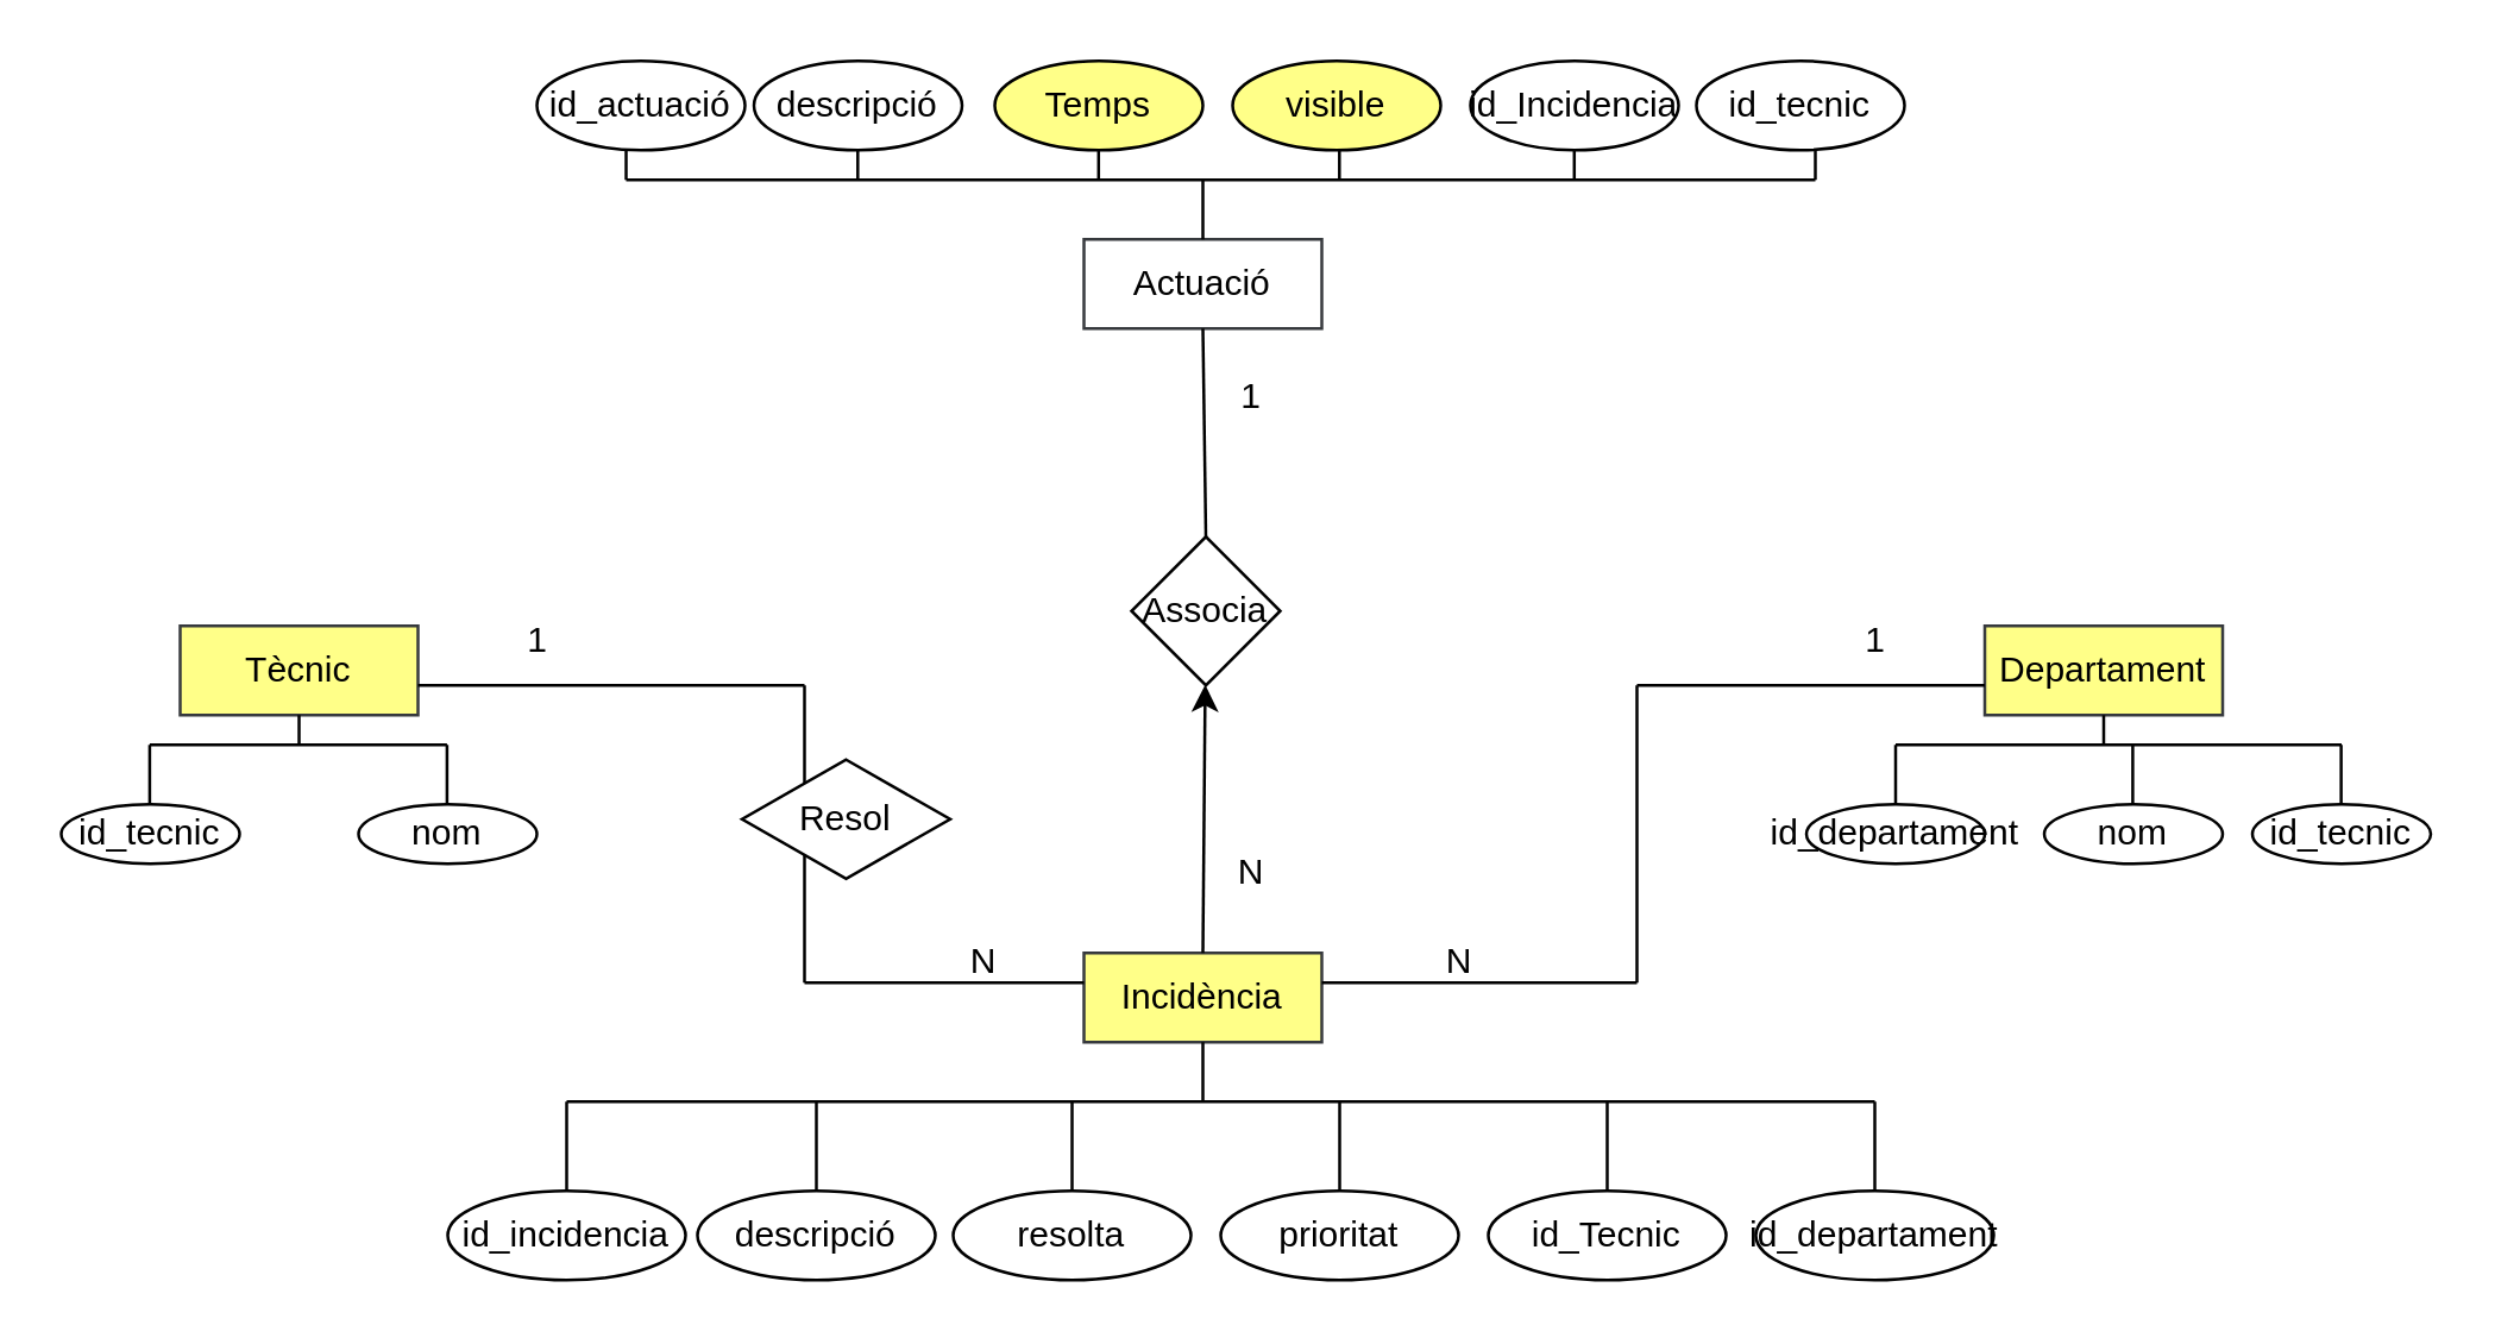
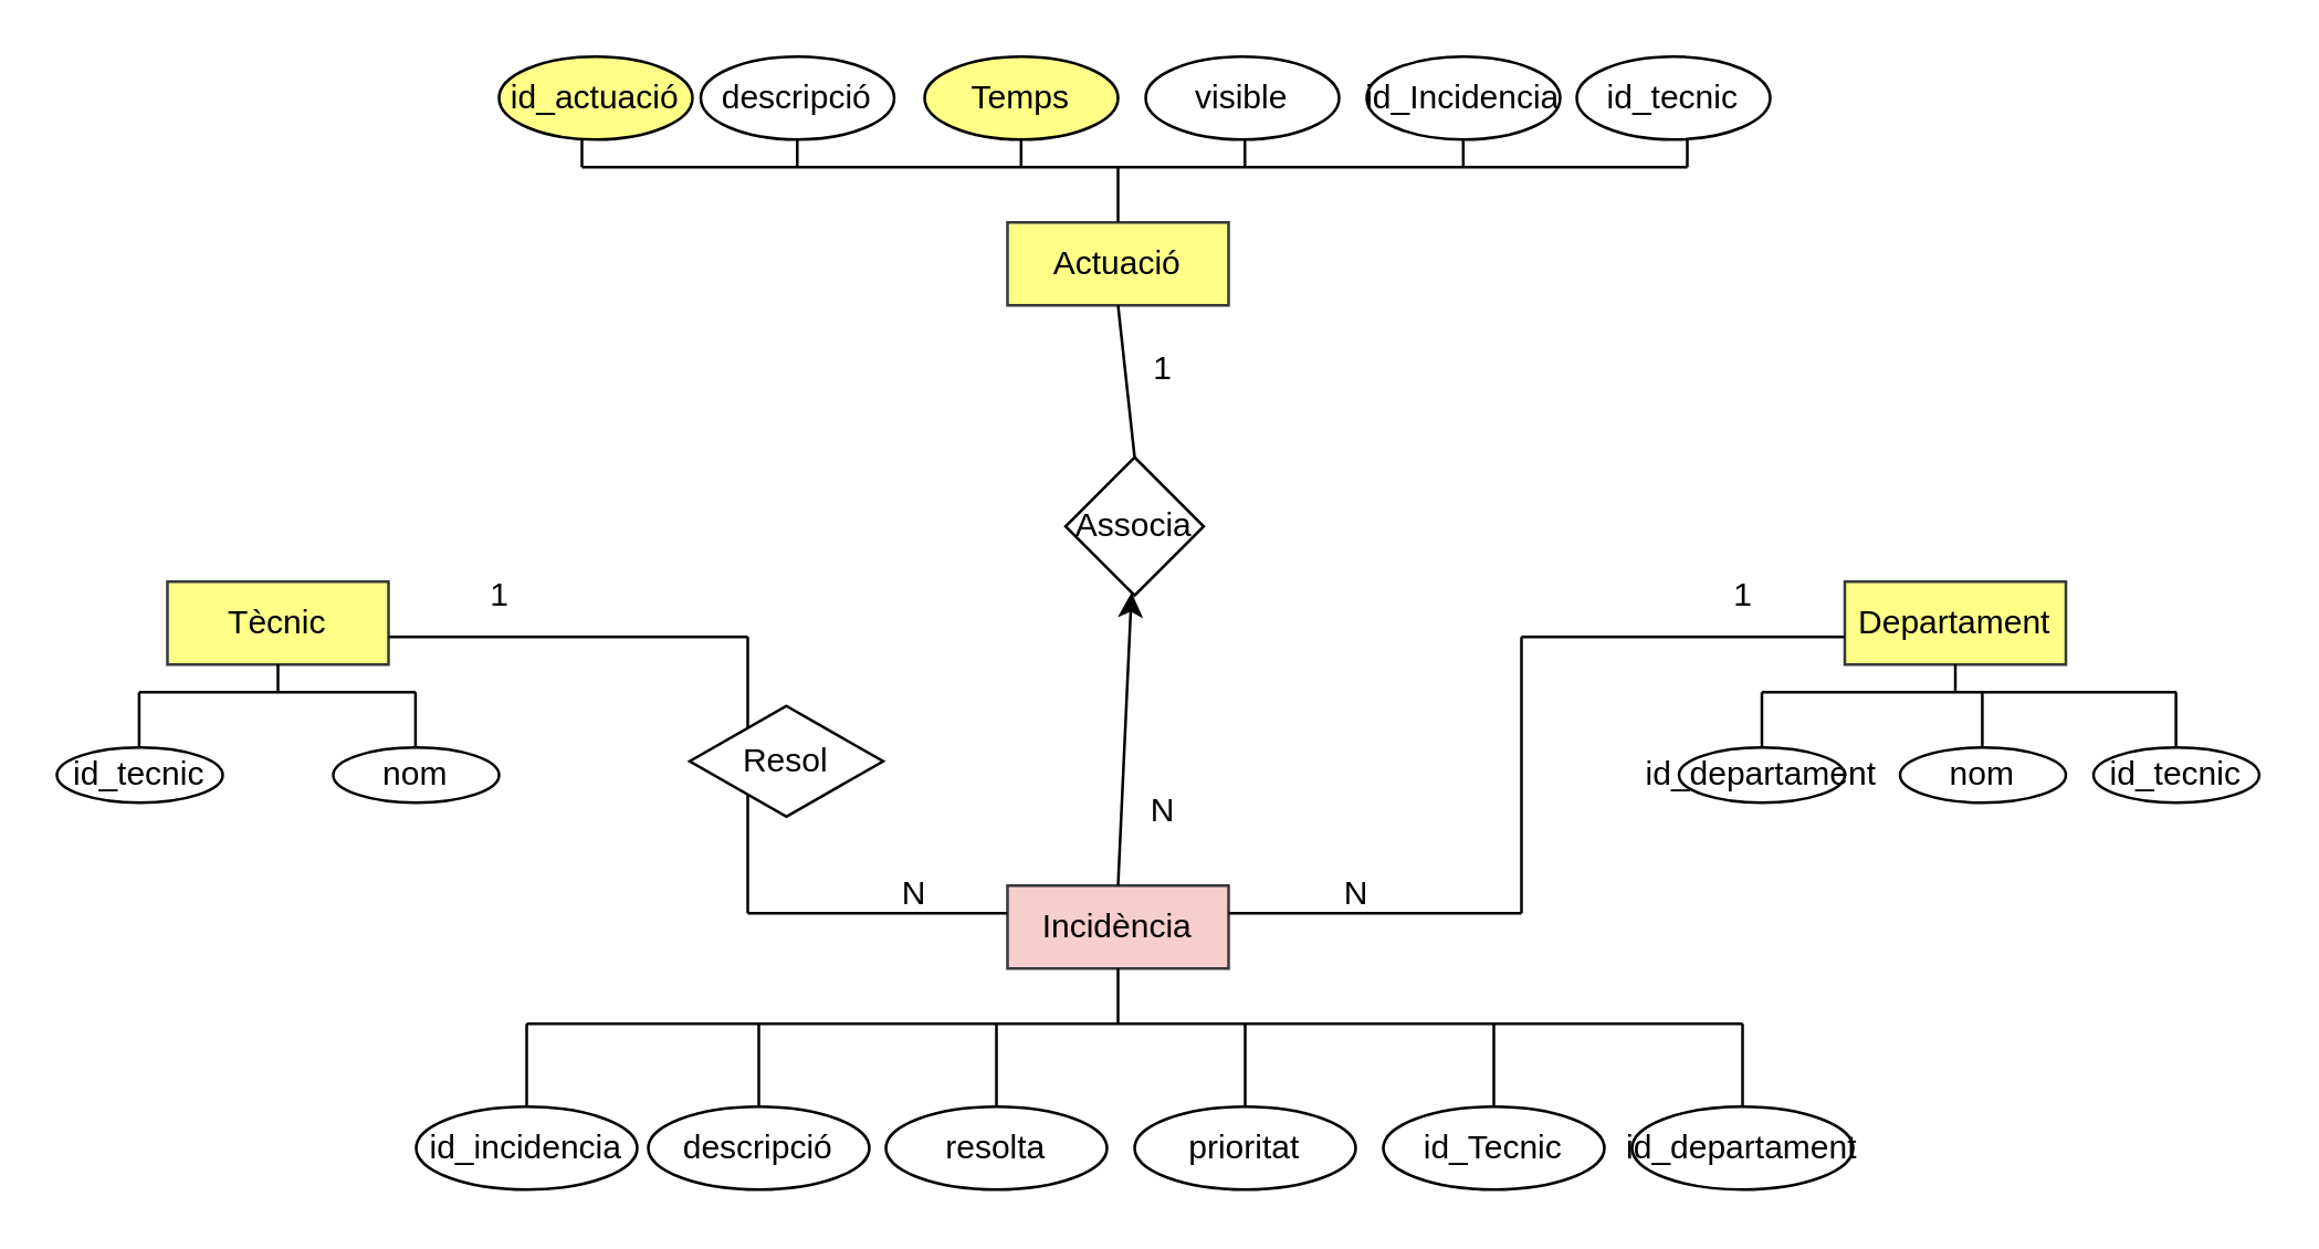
- <mxCell id="36" value="id_actuació" style="ellipse;whiteSpace=wrap;html=1;" vertex="1" parent="1"><mxGeometry x="180" y="20" width="70" height="30" as="geometry" /></mxCell>
+ <mxCell id="36" value="id_actuació" style="ellipse;whiteSpace=wrap;html=1;fillColor=#ffff88;" vertex="1" parent="1"><mxGeometry x="180" y="20" width="70" height="30" as="geometry" /></mxCell>
- <mxCell id="39" value="visible" style="ellipse;whiteSpace=wrap;html=1;fillColor=#ffff88;" vertex="1" parent="1"><mxGeometry x="414" y="20" width="70" height="30" as="geometry" /></mxCell>
+ <mxCell id="39" value="visible" style="ellipse;whiteSpace=wrap;html=1;" vertex="1" parent="1"><mxGeometry x="414" y="20" width="70" height="30" as="geometry" /></mxCell>
- <mxCell id="4" value="Actuació" style="rounded=0;whiteSpace=wrap;html=1;fillColor=#ffffff;strokeColor=#36393d;" vertex="1" parent="1"><mxGeometry x="364" y="80" width="80" height="30" as="geometry" /></mxCell>
+ <mxCell id="4" value="Actuació" style="rounded=0;whiteSpace=wrap;html=1;fillColor=#ffff88;strokeColor=#36393d;" vertex="1" parent="1"><mxGeometry x="364" y="80" width="80" height="30" as="geometry" /></mxCell>
- <mxCell id="50" value="Associa" style="rhombus;whiteSpace=wrap;html=1;" vertex="1" parent="1"><mxGeometry x="380" y="180" width="50" height="50" as="geometry" /></mxCell>
+ <mxCell id="50" value="Associa" style="rhombus;whiteSpace=wrap;html=1;" vertex="1" parent="1"><mxGeometry x="385" y="165" width="50" height="50" as="geometry" /></mxCell>
- <mxCell id="2" value="Incidència" style="rounded=0;whiteSpace=wrap;html=1;fillColor=#ffff88;strokeColor=#36393d;" vertex="1" parent="1"><mxGeometry x="364" y="320" width="80" height="30" as="geometry" /></mxCell>
+ <mxCell id="2" value="Incidència" style="rounded=0;whiteSpace=wrap;html=1;fillColor=#f8cecc;strokeColor=#36393d;" vertex="1" parent="1"><mxGeometry x="364" y="320" width="80" height="30" as="geometry" /></mxCell>
